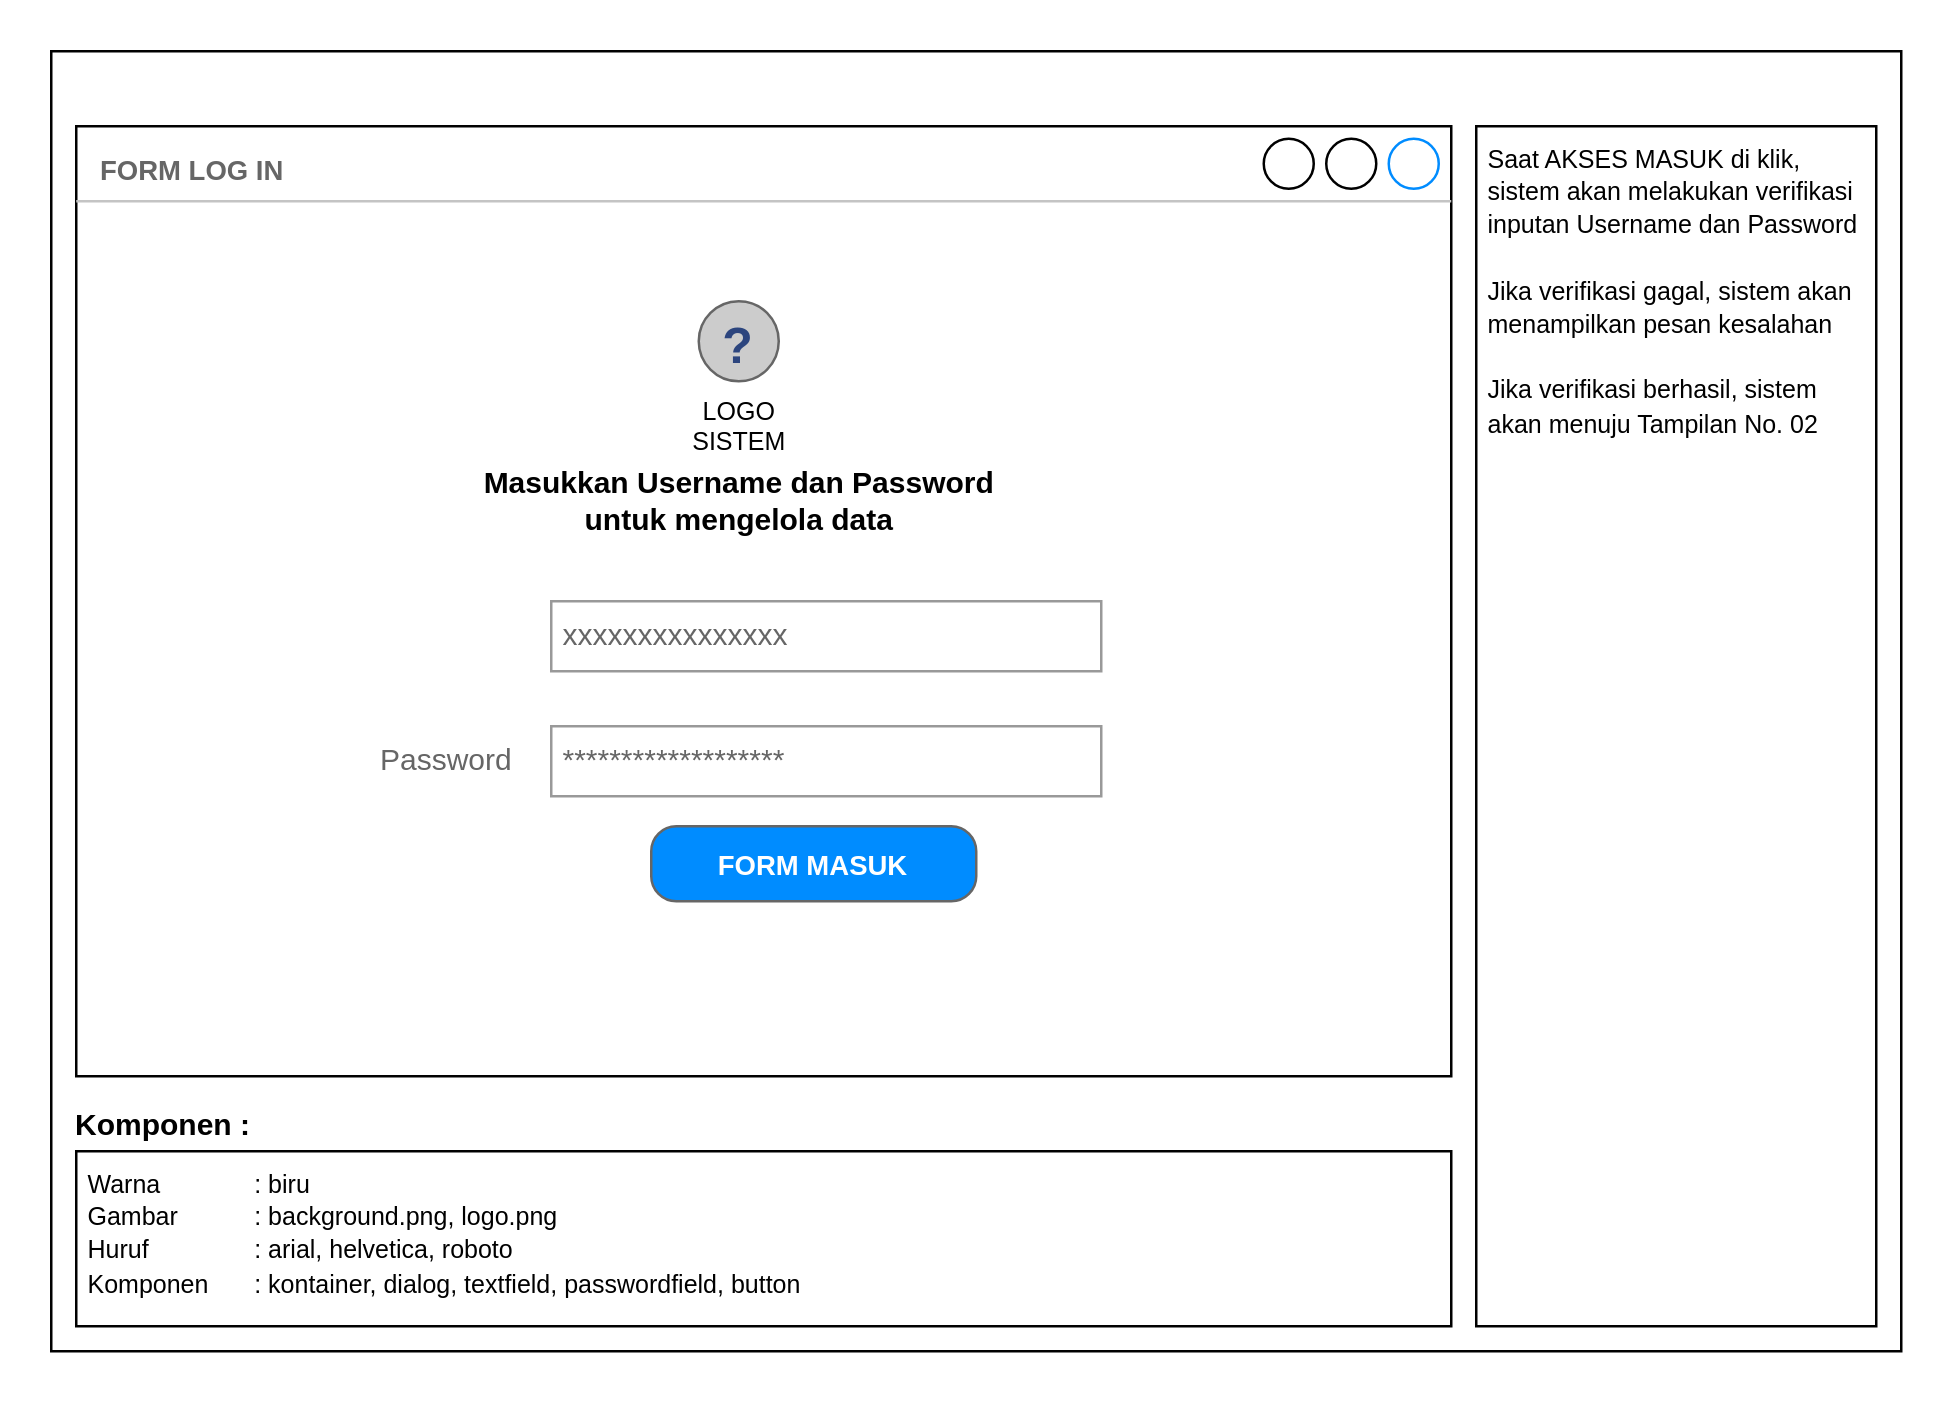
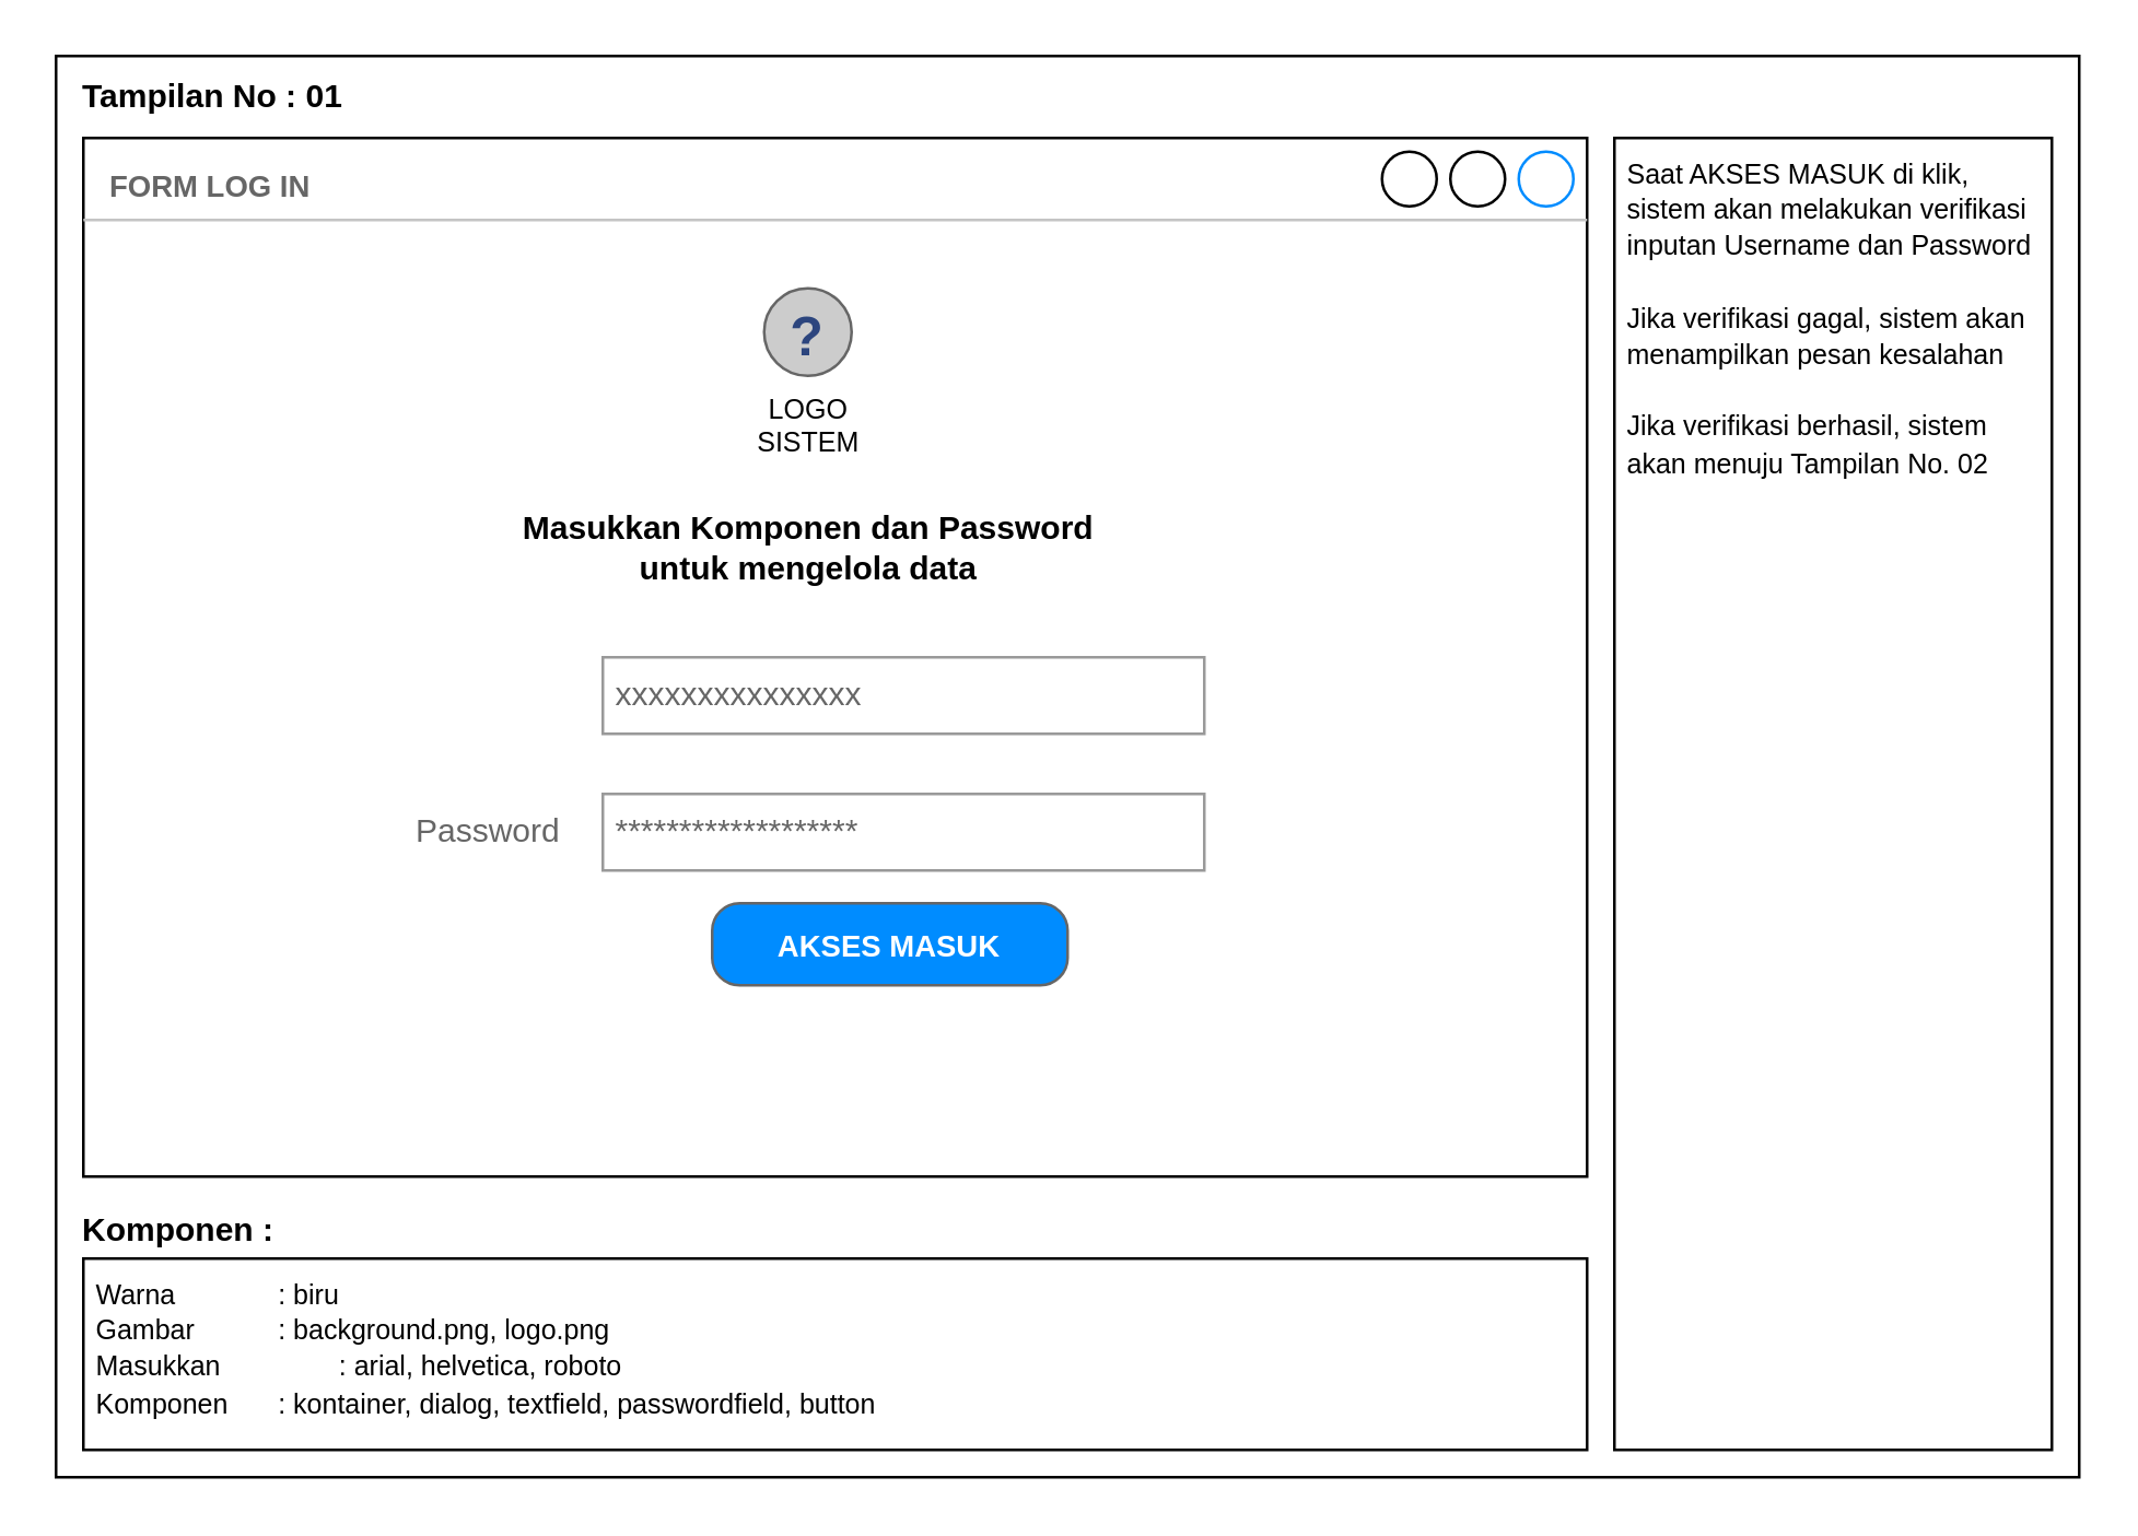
+ <mxCell id="3" value="Tampilan No : 01" style="text;html=1;resizable=0;autosize=1;align=left;verticalAlign=middle;points=[];fillColor=none;strokeColor=none;rounded=0;fontSize=12;fontStyle=1;spacing=0;" parent="1" vertex="1"><mxGeometry x="30" y="25" width="110" height="20" as="geometry" /></mxCell>
- <mxCell id="14" value="LOGO&lt;br&gt;SISTEM" style="verticalLabelPosition=bottom;shadow=0;dashed=0;align=center;html=1;verticalAlign=top;strokeWidth=1;shape=mxgraph.mockup.misc.help_icon;strokeColor=#000000;fontSize=10;fontColor=#000000;" parent="1" vertex="1"><mxGeometry x="279" y="120" width="32" height="32" as="geometry" /></mxCell>
+ <mxCell id="14" value="LOGO&lt;br&gt;SISTEM" style="verticalLabelPosition=bottom;shadow=0;dashed=0;align=center;html=1;verticalAlign=top;strokeWidth=1;shape=mxgraph.mockup.misc.help_icon;strokeColor=#000000;fontSize=10;fontColor=#000000;" parent="1" vertex="1"><mxGeometry x="279" y="105" width="32" height="32" as="geometry" /></mxCell>
- <mxCell id="13" value="Masukkan Username dan Password&lt;br&gt;untuk mengelola data" style="text;html=1;resizable=0;autosize=1;align=center;verticalAlign=middle;points=[];fillColor=none;strokeColor=none;rounded=0;fontSize=12;fontStyle=1;spacing=0;" parent="1" vertex="1"><mxGeometry x="185" y="180" width="220" height="40" as="geometry" /></mxCell>
+ <mxCell id="13" value="Masukkan Komponen dan Password&lt;br&gt;untuk mengelola data" style="text;html=1;resizable=0;autosize=1;align=center;verticalAlign=middle;points=[];fillColor=none;strokeColor=none;rounded=0;fontSize=12;fontStyle=1;spacing=0;" parent="1" vertex="1"><mxGeometry x="185" y="180" width="220" height="40" as="geometry" /></mxCell>
- <mxCell id="15" value="&lt;font style=&quot;font-size: 11px;&quot;&gt;FORM MASUK&lt;/font&gt;" style="strokeWidth=1;shadow=0;dashed=0;align=center;html=1;shape=mxgraph.mockup.buttons.button;strokeColor=#666666;fontColor=#ffffff;mainText=;buttonStyle=round;fontSize=17;fontStyle=1;fillColor=#008cff;whiteSpace=wrap;" parent="1" vertex="1"><mxGeometry x="260" y="330" width="130" height="30" as="geometry" /></mxCell>
+ <mxCell id="15" value="&lt;font style=&quot;font-size: 11px;&quot;&gt;AKSES MASUK&lt;/font&gt;" style="strokeWidth=1;shadow=0;dashed=0;align=center;html=1;shape=mxgraph.mockup.buttons.button;strokeColor=#666666;fontColor=#ffffff;mainText=;buttonStyle=round;fontSize=17;fontStyle=1;fillColor=#008cff;whiteSpace=wrap;" parent="1" vertex="1"><mxGeometry x="260" y="330" width="130" height="30" as="geometry" /></mxCell>
- <mxCell id="6" value="&lt;font style=&quot;font-size: 10px;&quot;&gt;Warna&lt;span style=&quot;white-space: pre;&quot;&gt;&#09;&lt;/span&gt;&lt;span style=&quot;white-space: pre;&quot;&gt;&#09;&lt;/span&gt;: biru&lt;br&gt;Gambar&lt;span style=&quot;white-space: pre;&quot;&gt;&#09;&lt;/span&gt;&lt;span style=&quot;white-space: pre;&quot;&gt;&#09;&lt;/span&gt;: background.png, logo.png&lt;br&gt;Huruf&lt;span style=&quot;white-space: pre;&quot;&gt;&#09;&lt;/span&gt;&lt;span style=&quot;white-space: pre;&quot;&gt;&#09;&lt;/span&gt;: arial, helvetica, roboto&lt;br&gt;Komponen&lt;span style=&quot;white-space: pre;&quot;&gt;&#09;&lt;/span&gt;: kontainer, dialog, textfield, passwordfield, button&lt;br&gt;&lt;/font&gt;" style="strokeWidth=1;shadow=0;dashed=0;align=center;html=1;shape=mxgraph.mockup.forms.rrect;fillColor=#ffffff;rSize=0;fontColor=#000000;align=left;spacingLeft=3;strokeColor=#000000;verticalAlign=top;whiteSpace=wrap;fontSize=11;" parent="1" vertex="1"><mxGeometry x="30" y="460" width="550" height="70" as="geometry" /></mxCell>
+ <mxCell id="6" value="&lt;font style=&quot;font-size: 10px;&quot;&gt;Warna&lt;span style=&quot;white-space: pre;&quot;&gt;&#09;&lt;/span&gt;&lt;span style=&quot;white-space: pre;&quot;&gt;&#09;&lt;/span&gt;: biru&lt;br&gt;Gambar&lt;span style=&quot;white-space: pre;&quot;&gt;&#09;&lt;/span&gt;&lt;span style=&quot;white-space: pre;&quot;&gt;&#09;&lt;/span&gt;: background.png, logo.png&lt;br&gt;Masukkan&lt;span style=&quot;white-space: pre;&quot;&gt;&#09;&lt;/span&gt;&lt;span style=&quot;white-space: pre;&quot;&gt;&#09;&lt;/span&gt;: arial, helvetica, roboto&lt;br&gt;Komponen&lt;span style=&quot;white-space: pre;&quot;&gt;&#09;&lt;/span&gt;: kontainer, dialog, textfield, passwordfield, button&lt;br&gt;&lt;/font&gt;" style="strokeWidth=1;shadow=0;dashed=0;align=center;html=1;shape=mxgraph.mockup.forms.rrect;fillColor=#ffffff;rSize=0;fontColor=#000000;align=left;spacingLeft=3;strokeColor=#000000;verticalAlign=top;whiteSpace=wrap;fontSize=11;" parent="1" vertex="1"><mxGeometry x="30" y="460" width="550" height="70" as="geometry" /></mxCell>
